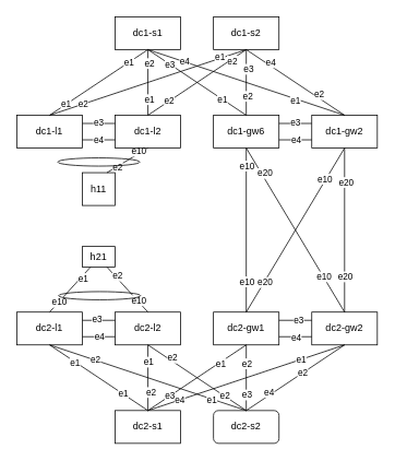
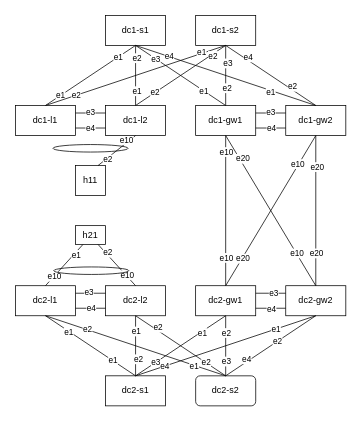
- <mxCell id="40" value="dc1-gw6" style="whiteSpace=wrap;html=1;fillColor=none;fontColor=#000000;strokeColor=#000000;" parent="1" vertex="1"><mxGeometry x="260" y="140" width="80" height="40" as="geometry" /></mxCell>
+ <mxCell id="40" value="dc1-gw1" style="whiteSpace=wrap;html=1;fillColor=none;fontColor=#000000;strokeColor=#000000;" parent="1" vertex="1"><mxGeometry x="260" y="140" width="80" height="40" as="geometry" /></mxCell>
- <mxCell id="54" value="h11" style="whiteSpace=wrap;html=1;fillColor=none;strokeColor=#000000;fontColor=#000000;" parent="1" vertex="1"><mxGeometry x="100" y="210" width="40" height="40" as="geometry" /></mxCell>
+ <mxCell id="54" value="h11" style="whiteSpace=wrap;html=1;fillColor=none;strokeColor=#000000;fontColor=#000000;" parent="1" vertex="1"><mxGeometry x="100" y="220" width="40" height="40" as="geometry" /></mxCell>
